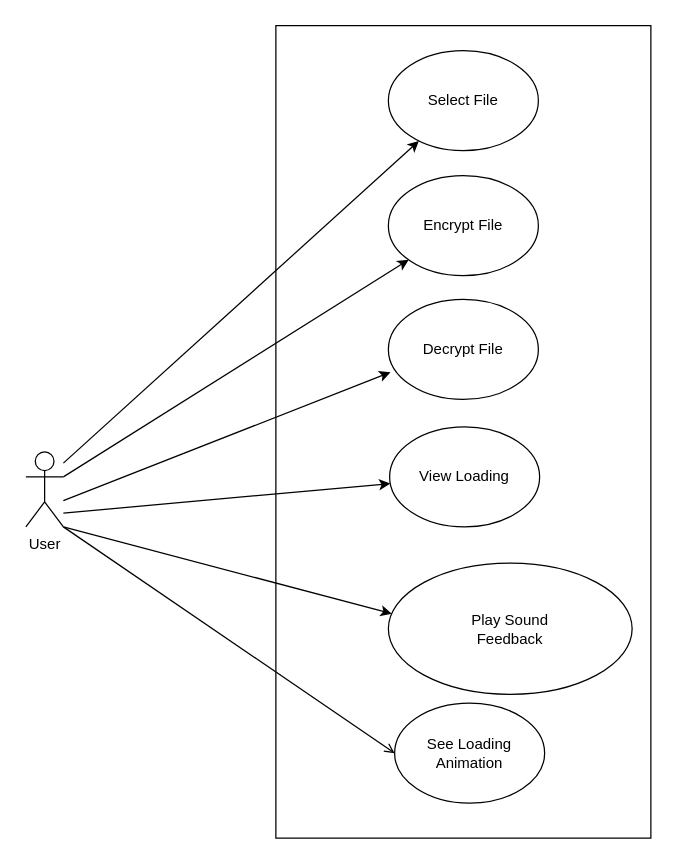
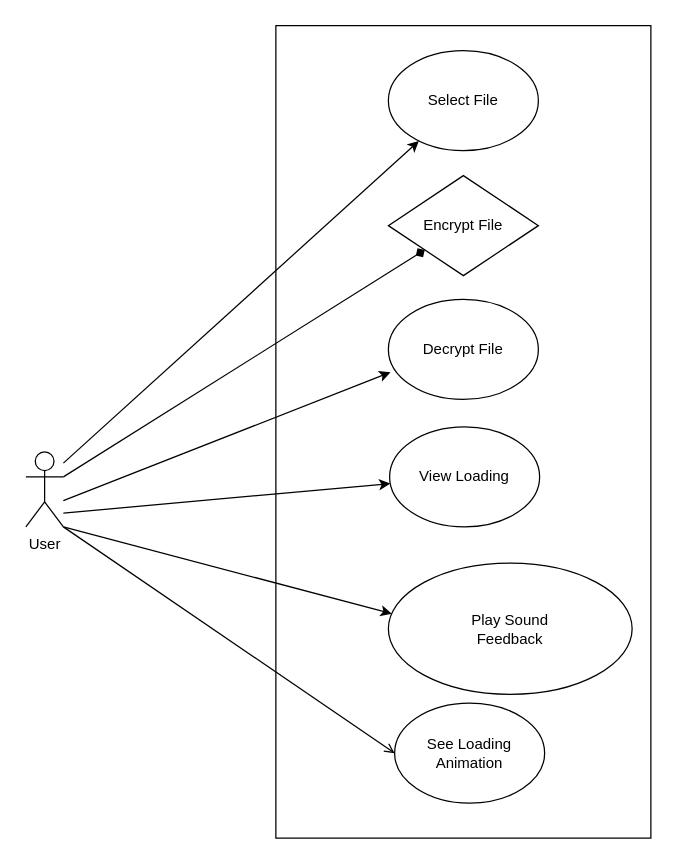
- <mxCell id="3" value="Encrypt File" style="ellipse;whiteSpace=wrap;html=1;" vertex="1" parent="1"><mxGeometry x="310" y="140" width="120" height="80" as="geometry" /></mxCell>
+ <mxCell id="3" value="Encrypt File" style="rhombus;whiteSpace=wrap;html=1;" vertex="1" parent="1"><mxGeometry x="310" y="140" width="120" height="80" as="geometry" /></mxCell>
- <mxCell id="11" value="" style="endArrow=classic;html=1;rounded=0;exitX=1;exitY=0.333;exitDx=0;exitDy=0;exitPerimeter=0;" edge="1" parent="1" source="9" target="3"><mxGeometry width="50" height="50" relative="1" as="geometry"><mxPoint x="60" y="390" as="sourcePoint" /><mxPoint x="110" y="340" as="targetPoint" /></mxGeometry></mxCell>
+ <mxCell id="11" value="" style="endArrow=diamond;html=1;rounded=0;exitX=1;exitY=0.333;exitDx=0;exitDy=0;exitPerimeter=0;" edge="1" parent="1" source="9" target="3"><mxGeometry width="50" height="50" relative="1" as="geometry"><mxPoint x="60" y="390" as="sourcePoint" /><mxPoint x="110" y="340" as="targetPoint" /></mxGeometry></mxCell>
